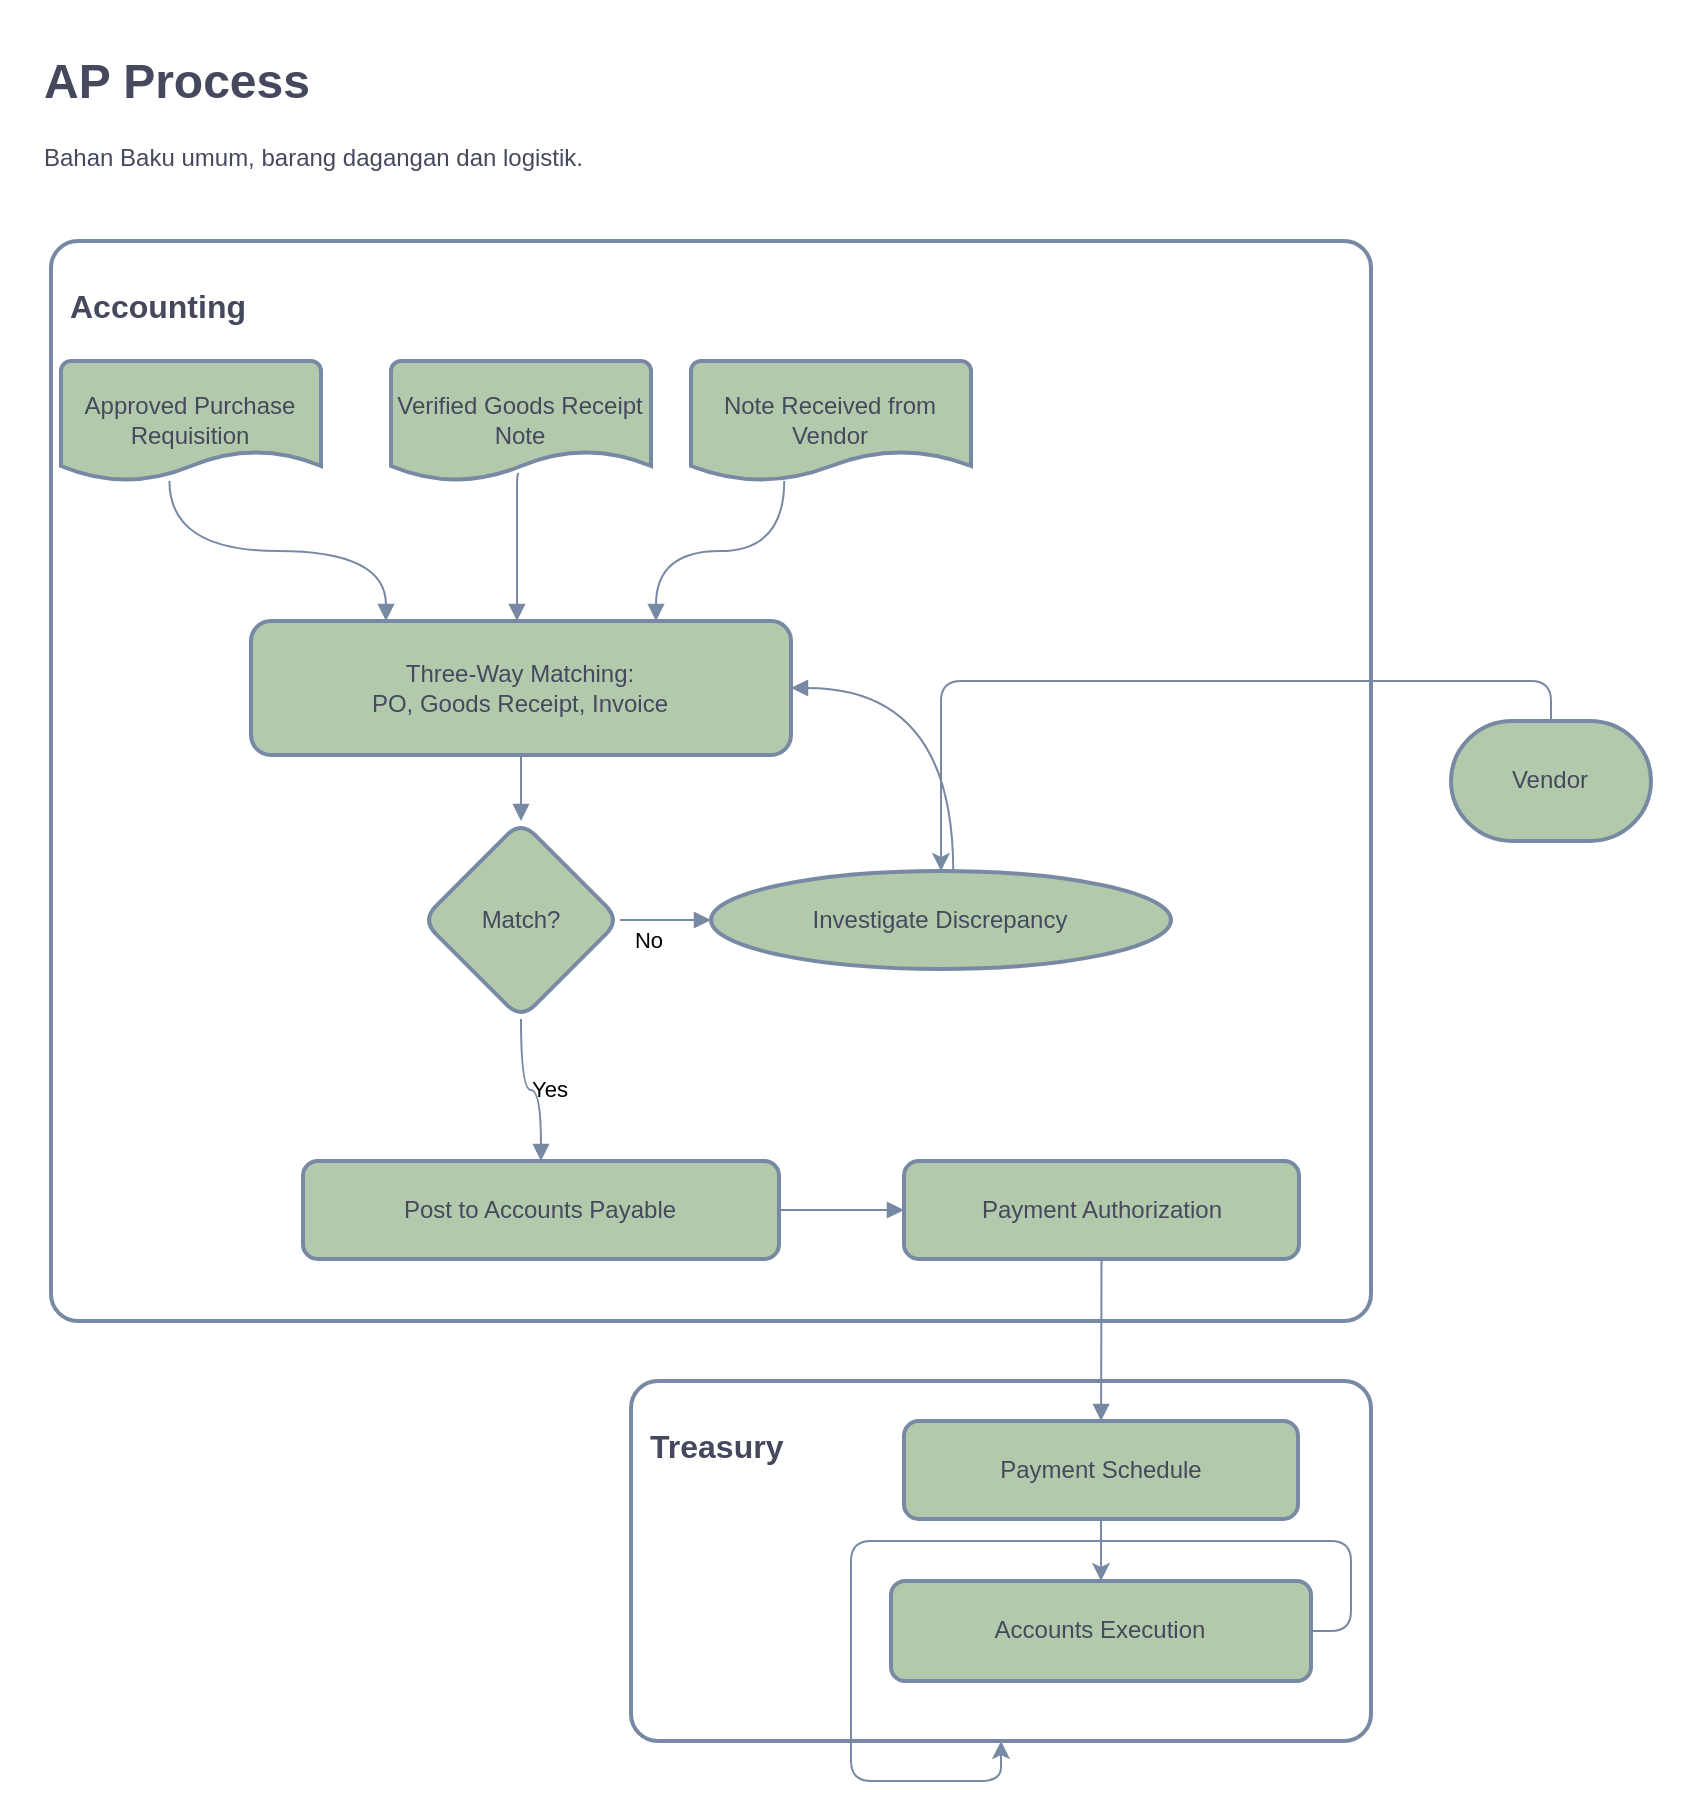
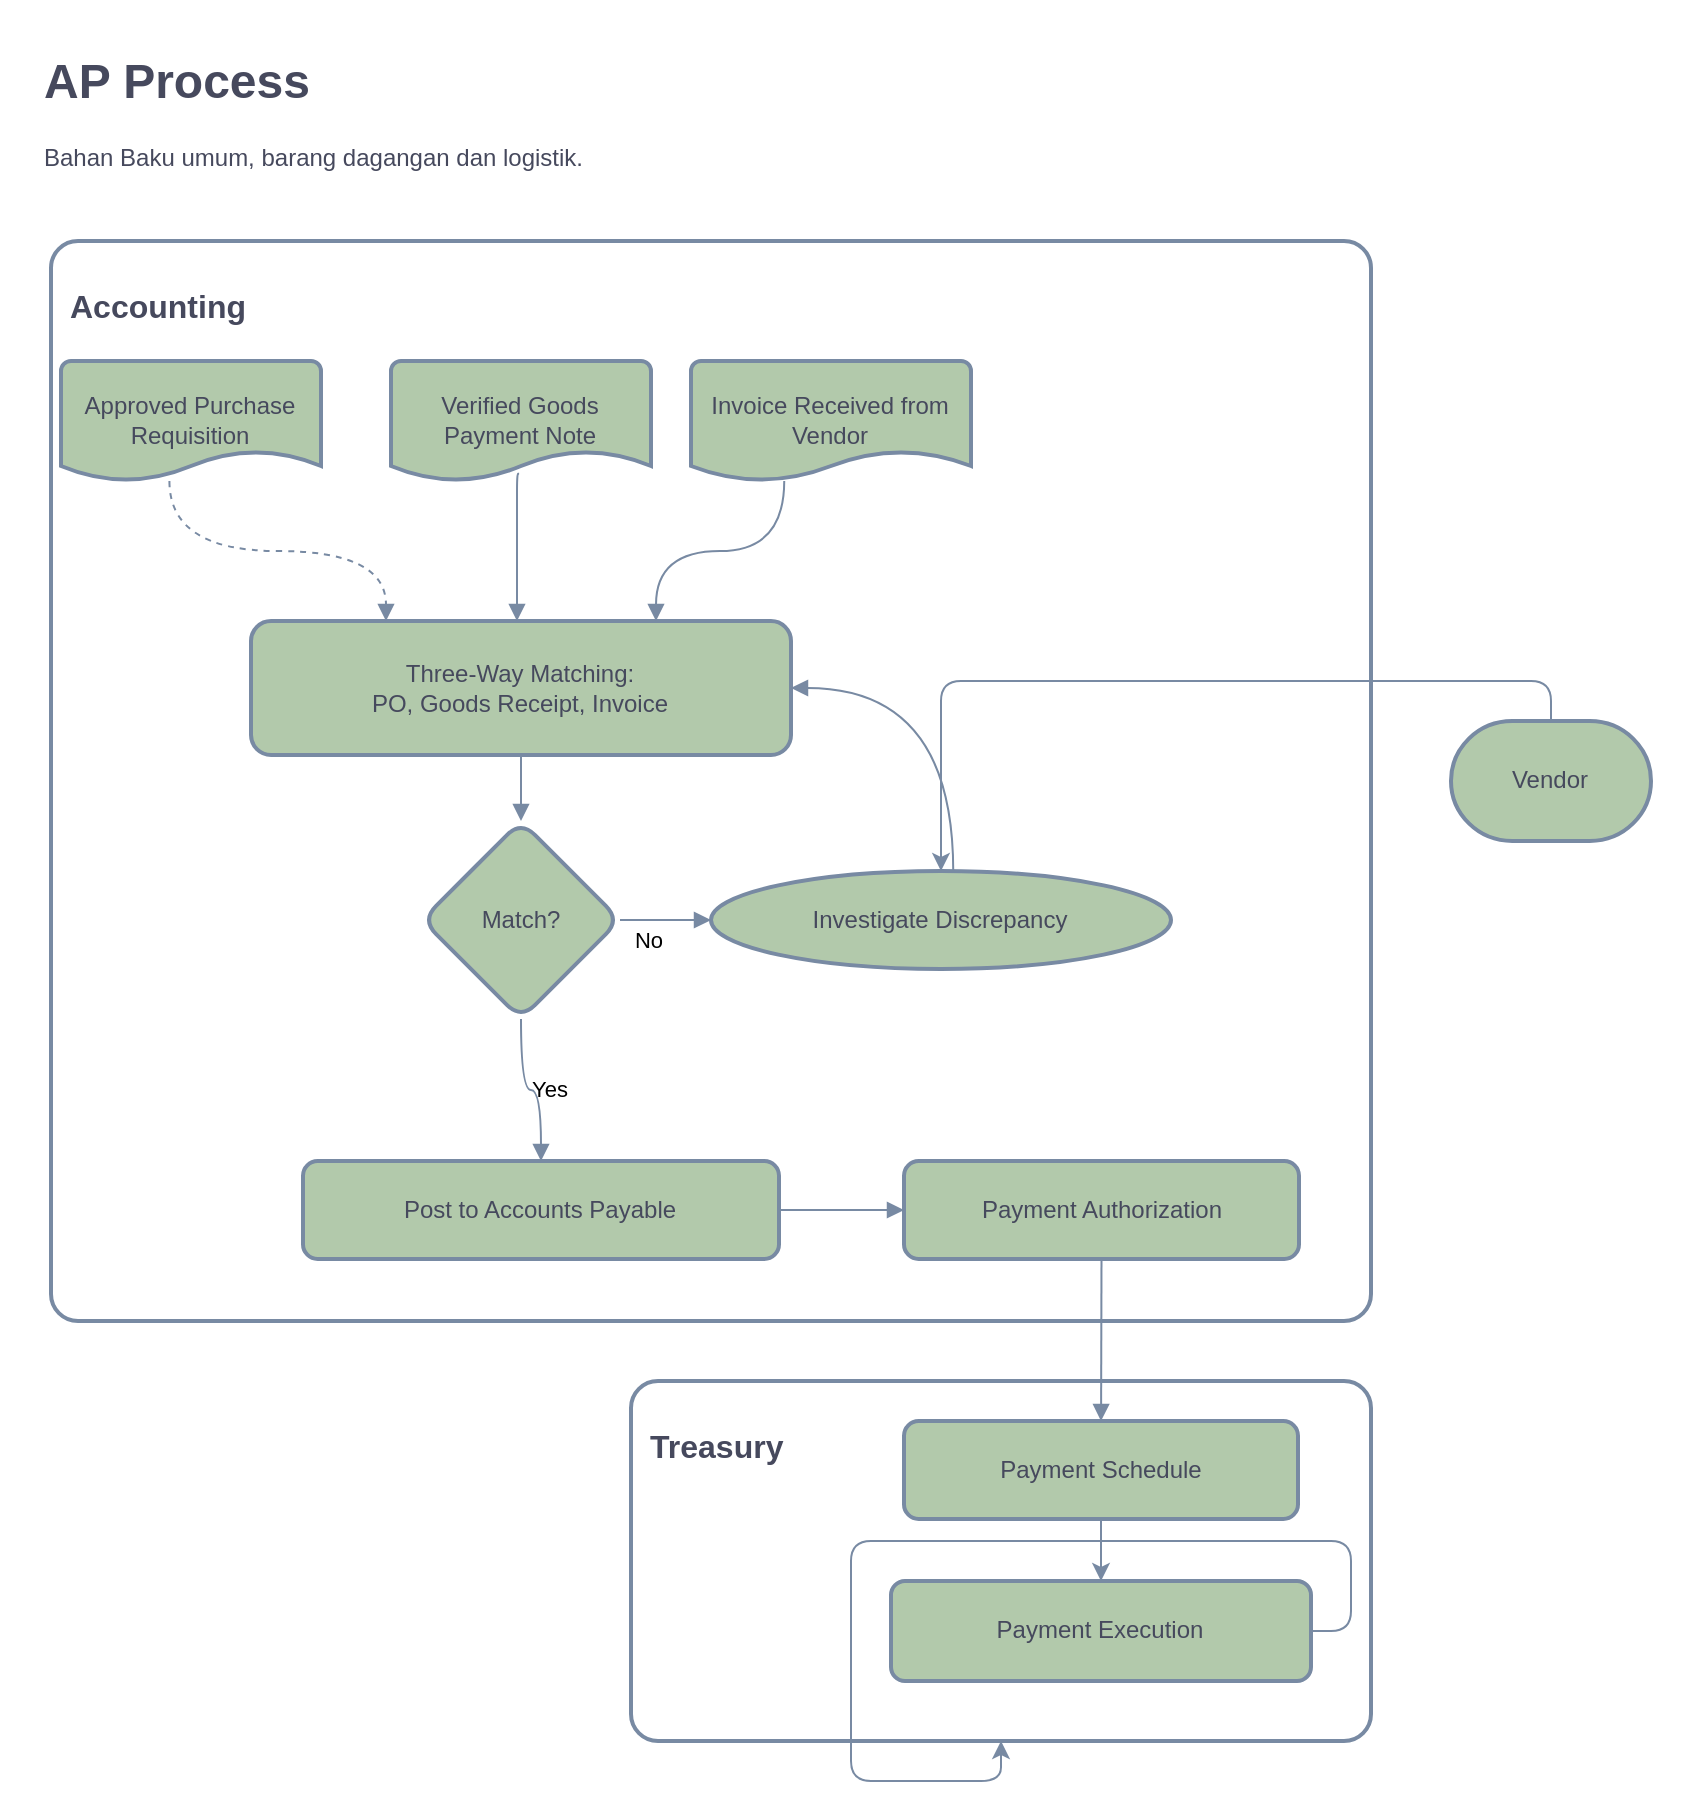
- <mxCell id="21" value="Verified Goods Receipt Note" style="strokeWidth=2;html=1;shape=mxgraph.flowchart.document2;whiteSpace=wrap;size=0.25;strokeColor=#788AA3;fontColor=#46495D;fillColor=#B2C9AB;" parent="1" vertex="1"><mxGeometry x="195" y="180" width="130" height="60" as="geometry" /></mxCell>
+ <mxCell id="21" value="Verified Goods Payment Note" style="strokeWidth=2;html=1;shape=mxgraph.flowchart.document2;whiteSpace=wrap;size=0.25;strokeColor=#788AA3;fontColor=#46495D;fillColor=#B2C9AB;" parent="1" vertex="1"><mxGeometry x="195" y="180" width="130" height="60" as="geometry" /></mxCell>
- <mxCell id="22" value="Note Received from Vendor" style="strokeWidth=2;html=1;shape=mxgraph.flowchart.document2;whiteSpace=wrap;size=0.25;strokeColor=#788AA3;fontColor=#46495D;fillColor=#B2C9AB;" parent="1" vertex="1"><mxGeometry x="345" y="180" width="140" height="60" as="geometry" /></mxCell>
+ <mxCell id="22" value="Invoice Received from Vendor" style="strokeWidth=2;html=1;shape=mxgraph.flowchart.document2;whiteSpace=wrap;size=0.25;strokeColor=#788AA3;fontColor=#46495D;fillColor=#B2C9AB;" parent="1" vertex="1"><mxGeometry x="345" y="180" width="140" height="60" as="geometry" /></mxCell>
- <mxCell id="18" value="" style="curved=1;startArrow=none;endArrow=block;exitX=0.417;exitY=1;entryX=0.25;entryY=0;rounded=1;edgeStyle=orthogonalEdgeStyle;labelBackgroundColor=none;strokeColor=#788AA3;fontColor=default;entryDx=0;entryDy=0;exitDx=0;exitDy=0;exitPerimeter=0;" parent="1" source="20" target="4" edge="1"><mxGeometry relative="1" as="geometry"><Array as="points" /><mxPoint x="129.5" y="337" as="sourcePoint" /><mxPoint x="249.5" y="387" as="targetPoint" /></mxGeometry></mxCell>
+ <mxCell id="18" value="" style="curved=1;startArrow=none;endArrow=block;exitX=0.417;exitY=1;entryX=0.25;entryY=0;rounded=1;edgeStyle=orthogonalEdgeStyle;labelBackgroundColor=none;strokeColor=#788AA3;fontColor=default;entryDx=0;entryDy=0;exitDx=0;exitDy=0;exitPerimeter=0;dashed=1;" parent="1" source="20" target="4" edge="1"><mxGeometry relative="1" as="geometry"><Array as="points" /><mxPoint x="129.5" y="337" as="sourcePoint" /><mxPoint x="249.5" y="387" as="targetPoint" /></mxGeometry></mxCell>
- <mxCell id="25" value="&lt;span style=&quot;text-wrap: nowrap;&quot;&gt;Accounts Execution&lt;/span&gt;" style="rounded=1;whiteSpace=wrap;html=1;absoluteArcSize=1;arcSize=14;strokeWidth=2;strokeColor=#788AA3;fontColor=#46495D;fillColor=#B2C9AB;" parent="1" vertex="1"><mxGeometry x="445" y="790" width="210" height="50" as="geometry" /></mxCell>
+ <mxCell id="25" value="&lt;span style=&quot;text-wrap: nowrap;&quot;&gt;Payment Execution&lt;/span&gt;" style="rounded=1;whiteSpace=wrap;html=1;absoluteArcSize=1;arcSize=14;strokeWidth=2;strokeColor=#788AA3;fontColor=#46495D;fillColor=#B2C9AB;" parent="1" vertex="1"><mxGeometry x="445" y="790" width="210" height="50" as="geometry" /></mxCell>
